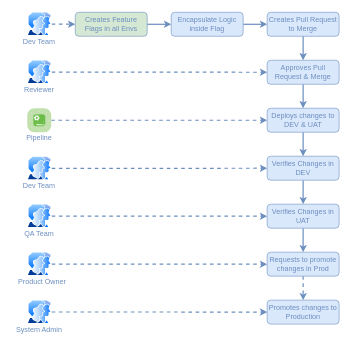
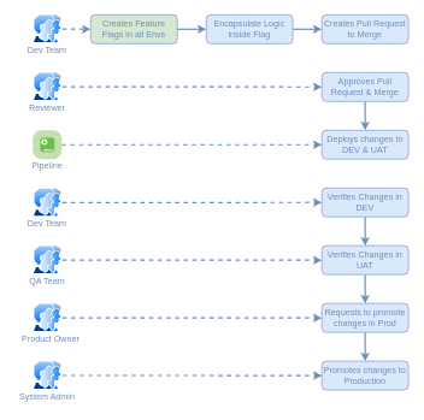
- <mxCell id="8" value="" style="edgeStyle=orthogonalEdgeStyle;rounded=0;orthogonalLoop=1;jettySize=auto;html=1;strokeColor=#6C8EBF;strokeWidth=2;fontColor=#6C8EBF;" edge="1" parent="1" source="9" target="11"><mxGeometry relative="1" as="geometry" /></mxCell>
- <mxCell id="14" value="" style="edgeStyle=orthogonalEdgeStyle;rounded=0;orthogonalLoop=1;jettySize=auto;html=1;strokeColor=#6C8EBF;strokeWidth=2;fontColor=#6C8EBF;" edge="1" parent="1" source="15" target="19"><mxGeometry relative="1" as="geometry" /></mxCell>
- <mxCell id="27" value="" style="edgeStyle=orthogonalEdgeStyle;rounded=0;orthogonalLoop=1;jettySize=auto;html=1;strokeColor=#6C8EBF;strokeWidth=2;fontColor=#6C8EBF;dashed=1;" edge="1" parent="1" source="28" target="29"><mxGeometry relative="1" as="geometry" /></mxCell>
+ <mxCell id="27" value="" style="edgeStyle=orthogonalEdgeStyle;rounded=0;orthogonalLoop=1;jettySize=auto;html=1;strokeColor=#6C8EBF;strokeWidth=2;fontColor=#6C8EBF;" edge="1" parent="1" source="28" target="29"><mxGeometry relative="1" as="geometry" /></mxCell>
